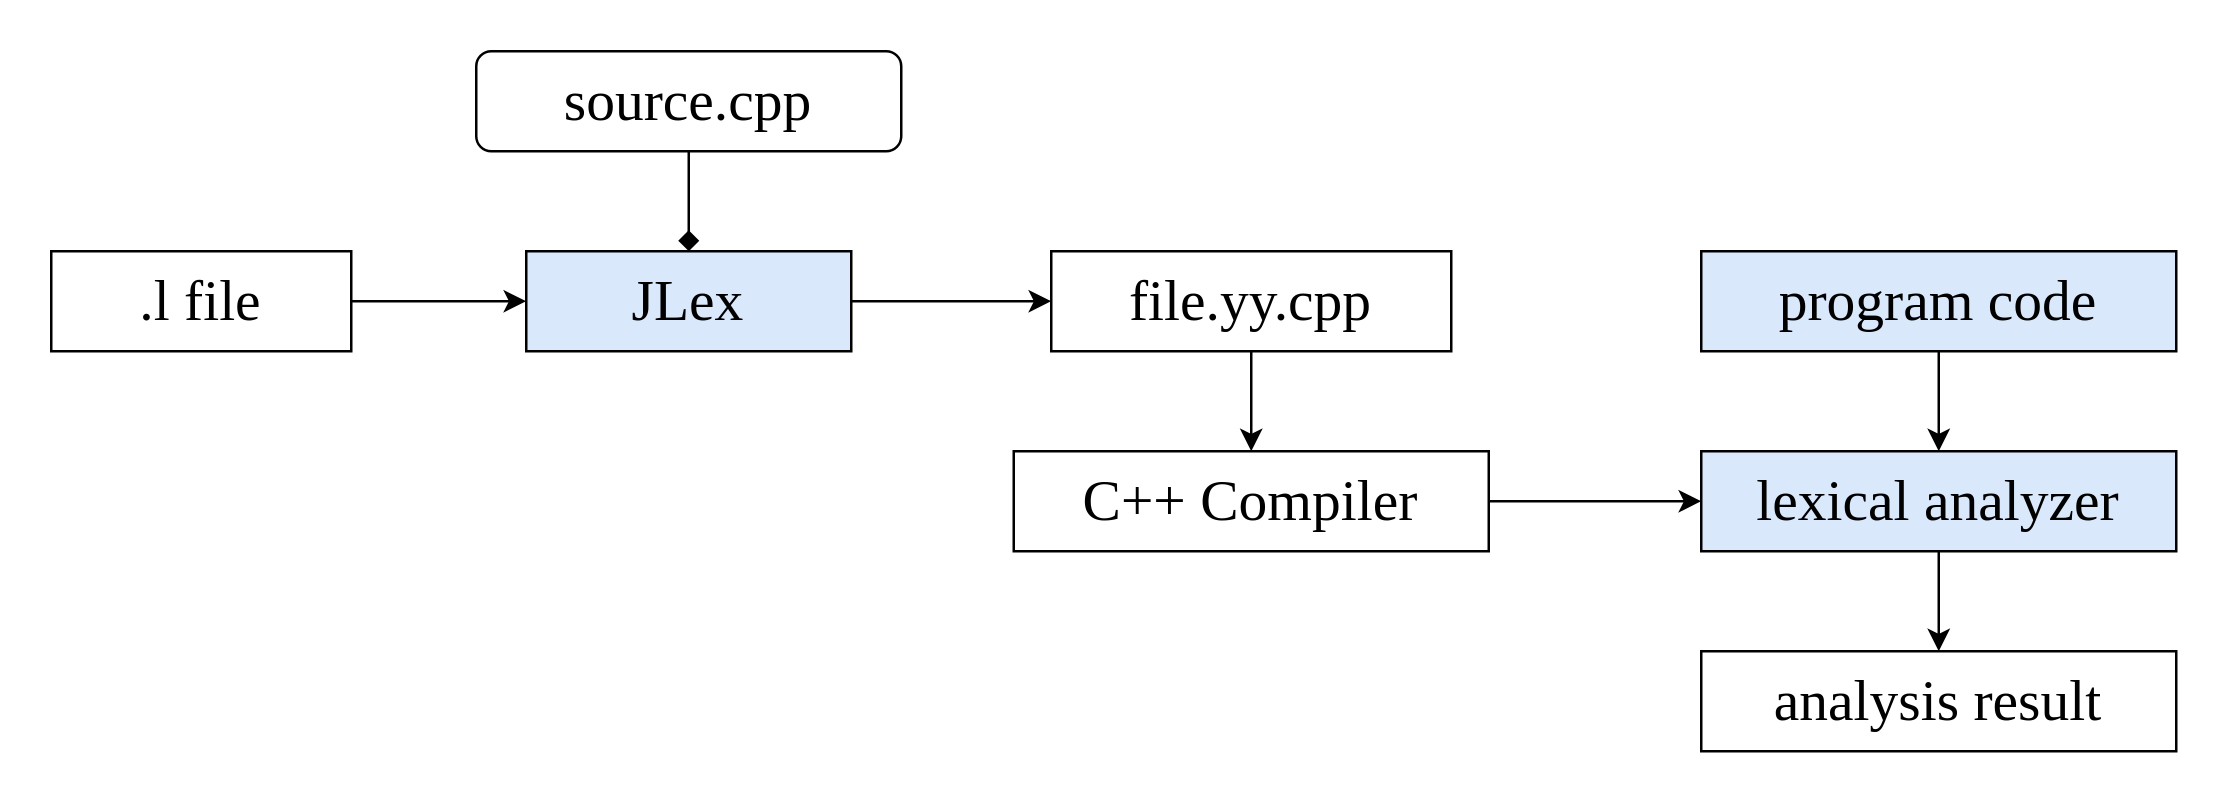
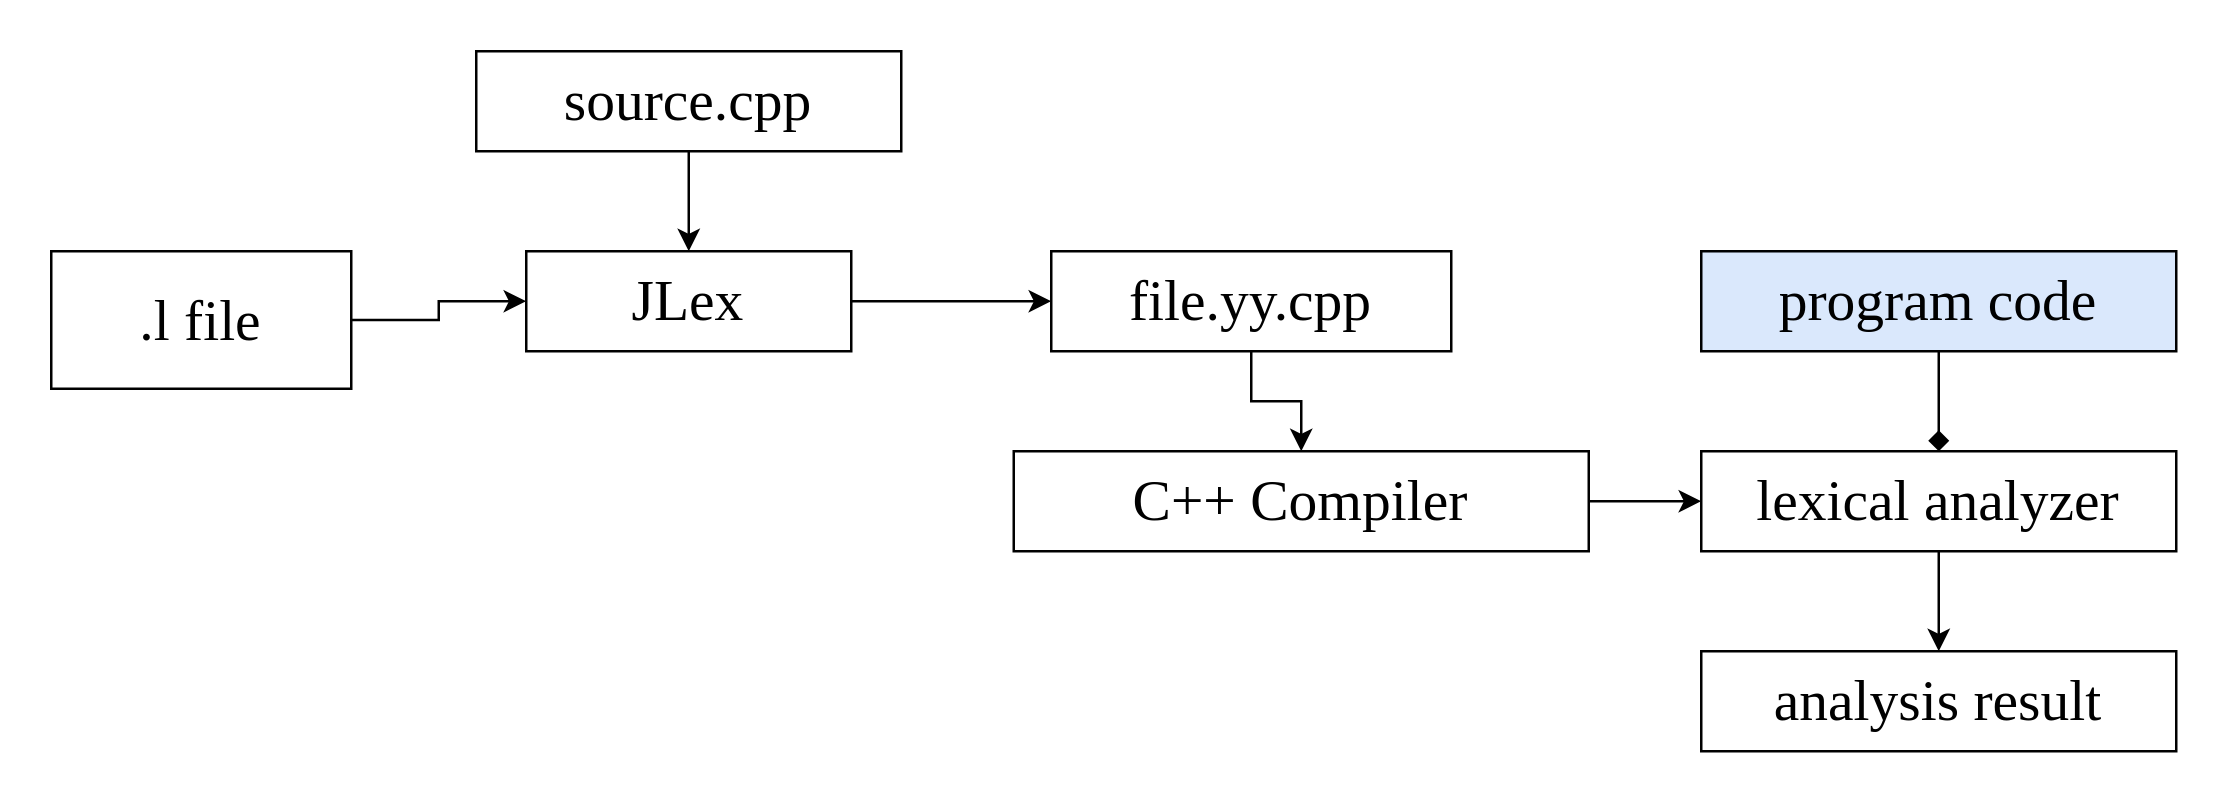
- <mxCell id="5" value="source.cpp" style="whiteSpace=wrap;html=1;fontFamily=CMU Typewriter Text;fontSize=23;rounded=1;" vertex="1" parent="1"><mxGeometry x="190" y="20" width="170" height="40" as="geometry" /></mxCell>
+ <mxCell id="5" value="source.cpp" style="rounded=0;whiteSpace=wrap;html=1;fontFamily=CMU Typewriter Text;fontSize=23;" vertex="1" parent="1"><mxGeometry x="190" y="20" width="170" height="40" as="geometry" /></mxCell>
- <mxCell id="4" style="edgeStyle=orthogonalEdgeStyle;rounded=0;orthogonalLoop=1;jettySize=auto;html=1;fontFamily=CMU Serif;fontSize=23;endArrow=diamond;" edge="1" parent="1" source="5" target="3"><mxGeometry relative="1" as="geometry" /></mxCell>
+ <mxCell id="4" style="edgeStyle=orthogonalEdgeStyle;rounded=0;orthogonalLoop=1;jettySize=auto;html=1;fontFamily=CMU Serif;fontSize=23;" edge="1" parent="1" source="5" target="3"><mxGeometry relative="1" as="geometry" /></mxCell>
- <mxCell id="7" value=".l &lt;font face=&quot;CMU Serif&quot;&gt;file&lt;/font&gt;" style="rounded=0;whiteSpace=wrap;html=1;fontFamily=CMU Typewriter Text;fontSize=23;" vertex="1" parent="1"><mxGeometry x="20" y="100" width="120" height="40" as="geometry" /></mxCell>
+ <mxCell id="7" value=".l &lt;font face=&quot;CMU Serif&quot;&gt;file&lt;/font&gt;" style="rounded=0;whiteSpace=wrap;html=1;fontFamily=CMU Typewriter Text;fontSize=23;" vertex="1" parent="1"><mxGeometry x="20" y="100" width="120" height="55" as="geometry" /></mxCell>
- <mxCell id="3" value="JLex" style="rounded=0;whiteSpace=wrap;html=1;fontFamily=CMU Serif;fontSize=23;fillColor=#dae8fc;" vertex="1" parent="1"><mxGeometry x="210" y="100" width="130" height="40" as="geometry" /></mxCell>
+ <mxCell id="3" value="JLex" style="rounded=0;whiteSpace=wrap;html=1;fontFamily=CMU Serif;fontSize=23;" vertex="1" parent="1"><mxGeometry x="210" y="100" width="130" height="40" as="geometry" /></mxCell>
- <mxCell id="14" style="edgeStyle=orthogonalEdgeStyle;rounded=0;orthogonalLoop=1;jettySize=auto;html=1;entryX=0.5;entryY=0;entryDx=0;entryDy=0;fontFamily=CMU Serif;fontSize=23;" edge="1" parent="1" source="15" target="13"><mxGeometry relative="1" as="geometry" /></mxCell>
+ <mxCell id="14" style="edgeStyle=orthogonalEdgeStyle;rounded=0;orthogonalLoop=1;jettySize=auto;html=1;entryX=0.5;entryY=0;entryDx=0;entryDy=0;fontFamily=CMU Serif;fontSize=23;endArrow=diamond;" edge="1" parent="1" source="15" target="13"><mxGeometry relative="1" as="geometry" /></mxCell>
- <mxCell id="11" value="C&lt;font face=&quot;CMU Typewriter Text&quot;&gt;++&lt;/font&gt; Compiler" style="rounded=0;whiteSpace=wrap;html=1;fontFamily=CMU Serif;fontSize=23;" vertex="1" parent="1"><mxGeometry x="405" y="180" width="190" height="40" as="geometry" /></mxCell>
+ <mxCell id="11" value="C&lt;font face=&quot;CMU Typewriter Text&quot;&gt;++&lt;/font&gt; Compiler" style="rounded=0;whiteSpace=wrap;html=1;fontFamily=CMU Serif;fontSize=23;" vertex="1" parent="1"><mxGeometry x="405" y="180" width="230" height="40" as="geometry" /></mxCell>
- <mxCell id="13" value="lexical analyzer" style="rounded=0;whiteSpace=wrap;html=1;fontFamily=CMU Serif;fontSize=23;fillColor=#dae8fc;" vertex="1" parent="1"><mxGeometry x="680" y="180" width="190" height="40" as="geometry" /></mxCell>
+ <mxCell id="13" value="lexical analyzer" style="rounded=0;whiteSpace=wrap;html=1;fontFamily=CMU Serif;fontSize=23;" vertex="1" parent="1"><mxGeometry x="680" y="180" width="190" height="40" as="geometry" /></mxCell>
